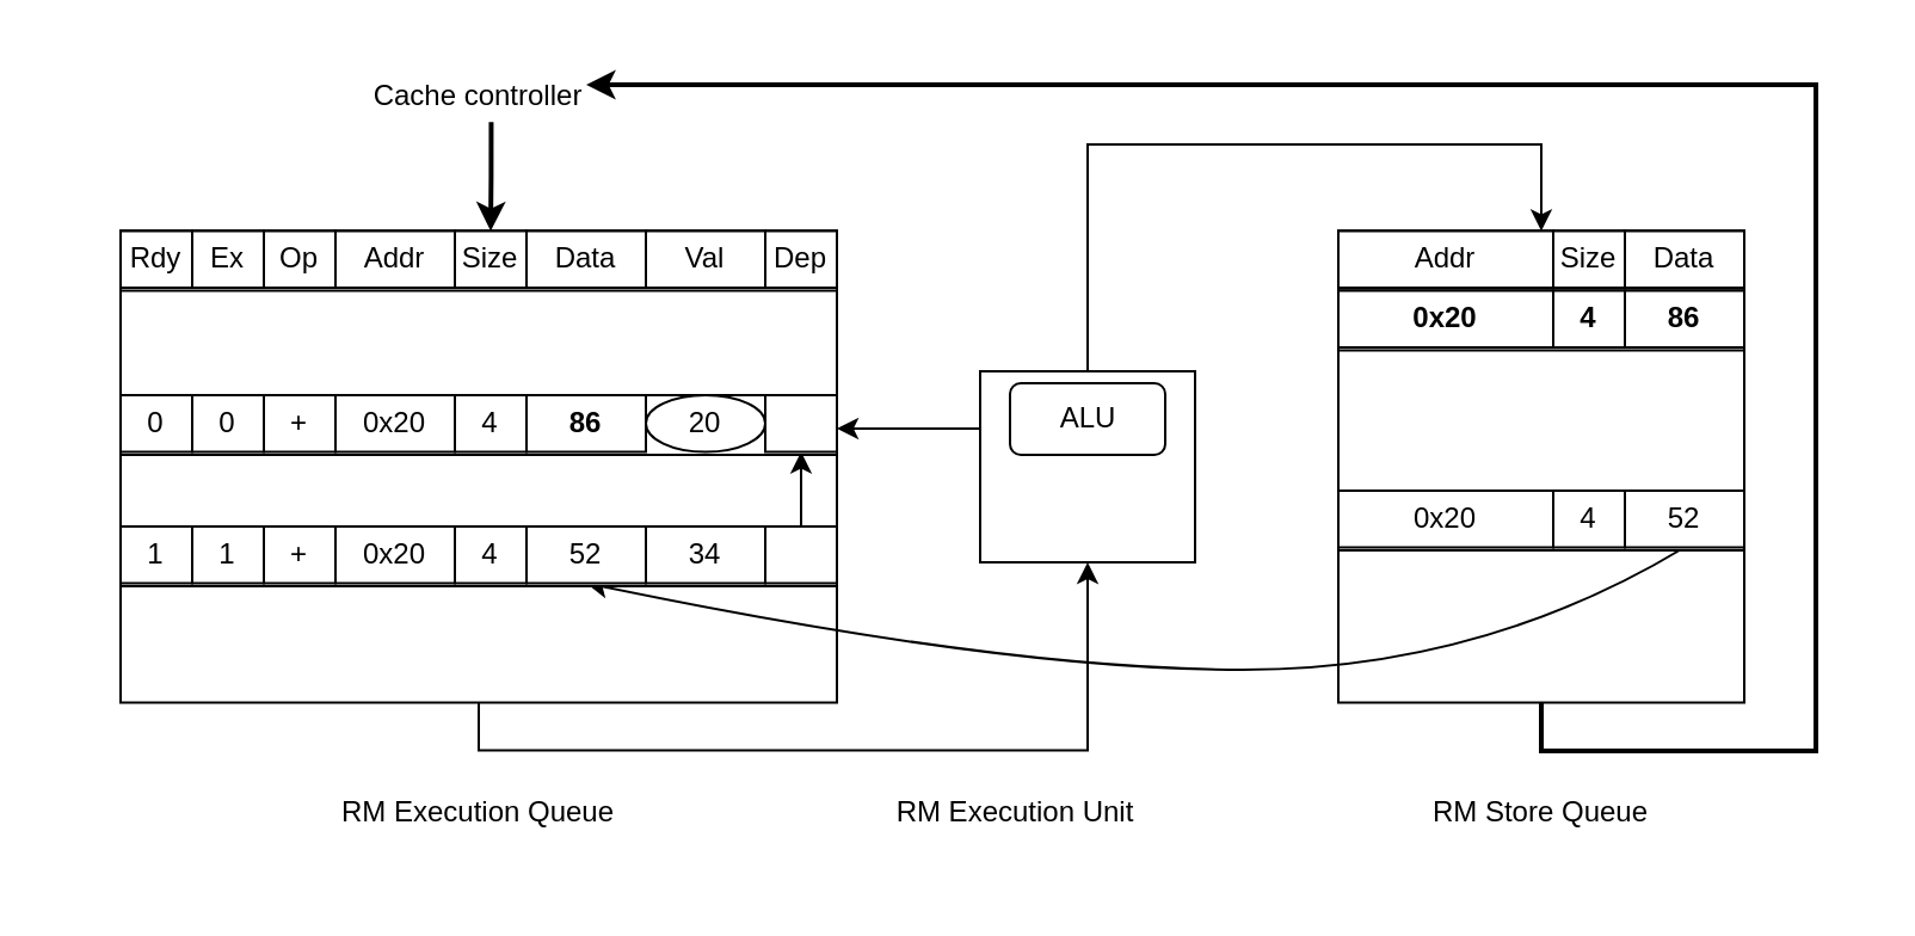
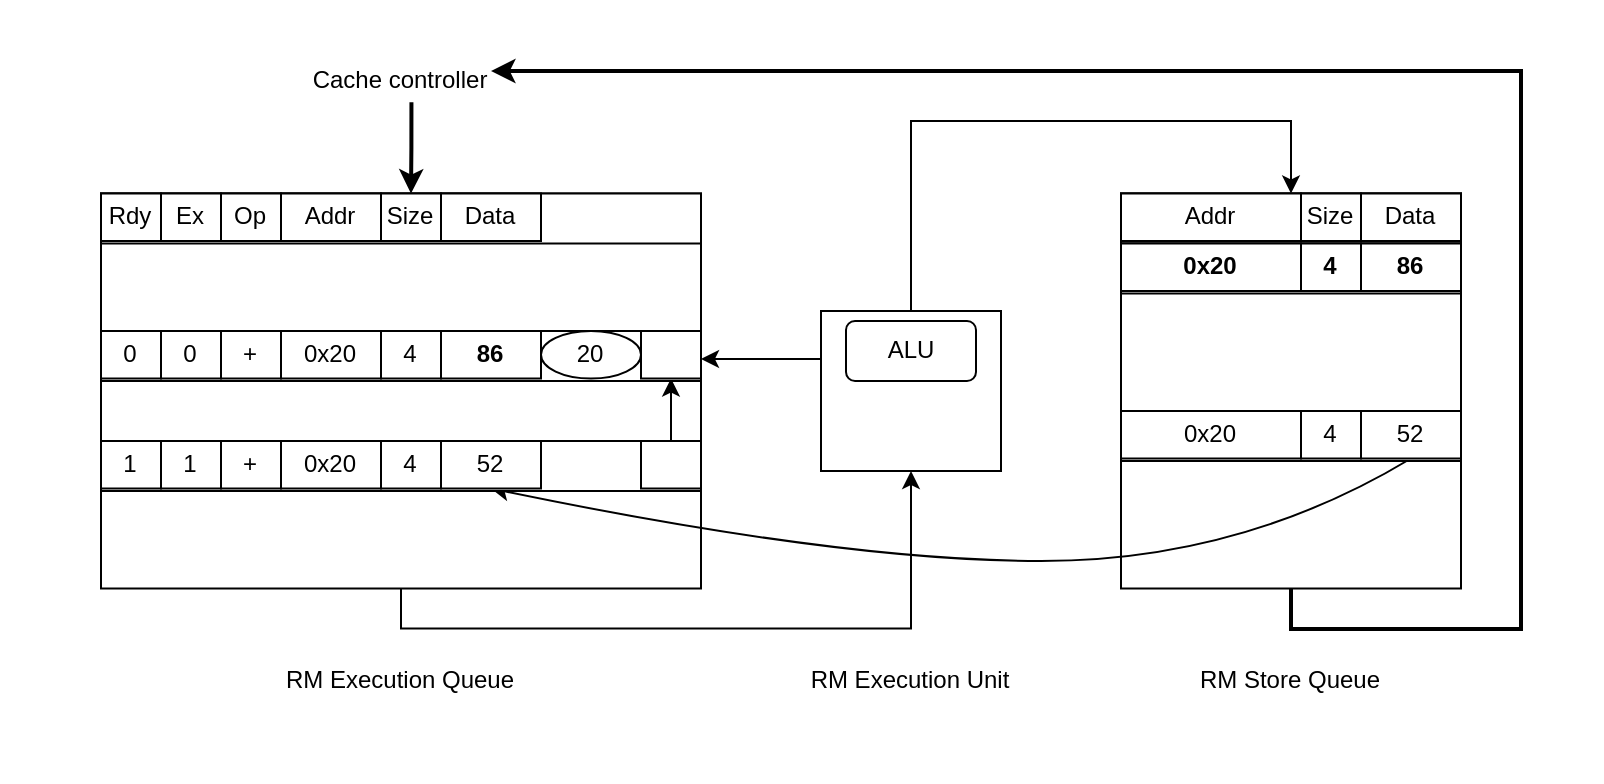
- <mxCell id="27" value="Val" style="rounded=0;whiteSpace=wrap;html=1;" vertex="1" parent="19"><mxGeometry x="220" width="50" height="23.75" as="geometry" /></mxCell>
- <mxCell id="28" value="Dep" style="rounded=0;whiteSpace=wrap;html=1;" vertex="1" parent="19"><mxGeometry x="270" width="30" height="23.75" as="geometry" /></mxCell>
- <mxCell id="51" value="34" style="rounded=0;whiteSpace=wrap;html=1;" vertex="1" parent="43"><mxGeometry x="220" width="50" height="23.75" as="geometry" /></mxCell>
- <mxCell id="12" value="RM Execution Unit" style="text;html=1;strokeColor=none;fillColor=none;align=center;verticalAlign=middle;whiteSpace=wrap;rounded=0;" vertex="1" parent="1"><mxGeometry x="345" y="330" width="160" height="20" as="geometry" /></mxCell>
+ <mxCell id="12" value="RM Execution Unit" style="text;html=1;strokeColor=none;fillColor=none;align=center;verticalAlign=middle;whiteSpace=wrap;rounded=0;" vertex="1" parent="1"><mxGeometry x="375" y="330" width="160" height="20" as="geometry" /></mxCell>
